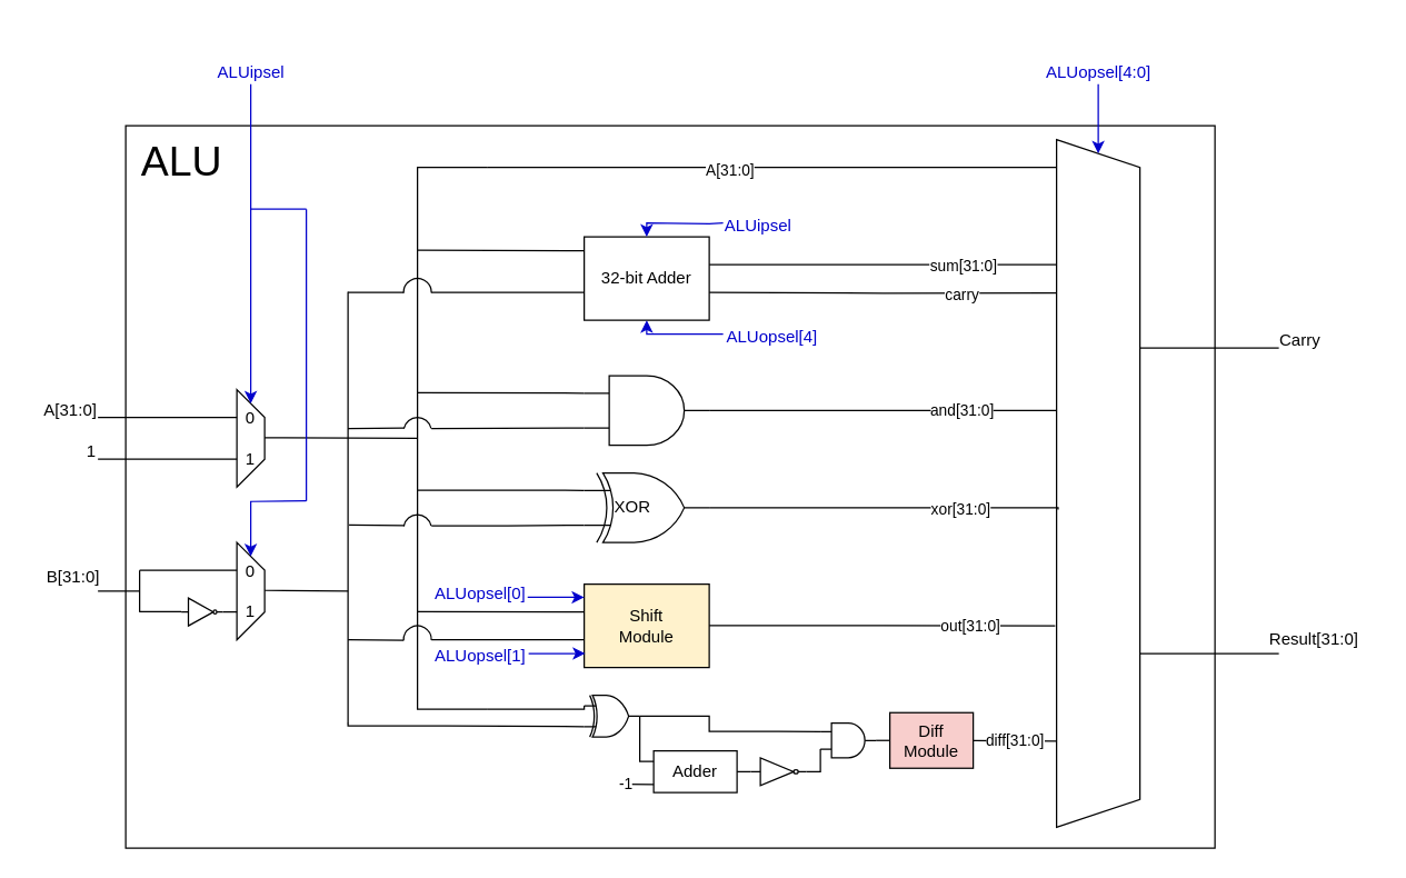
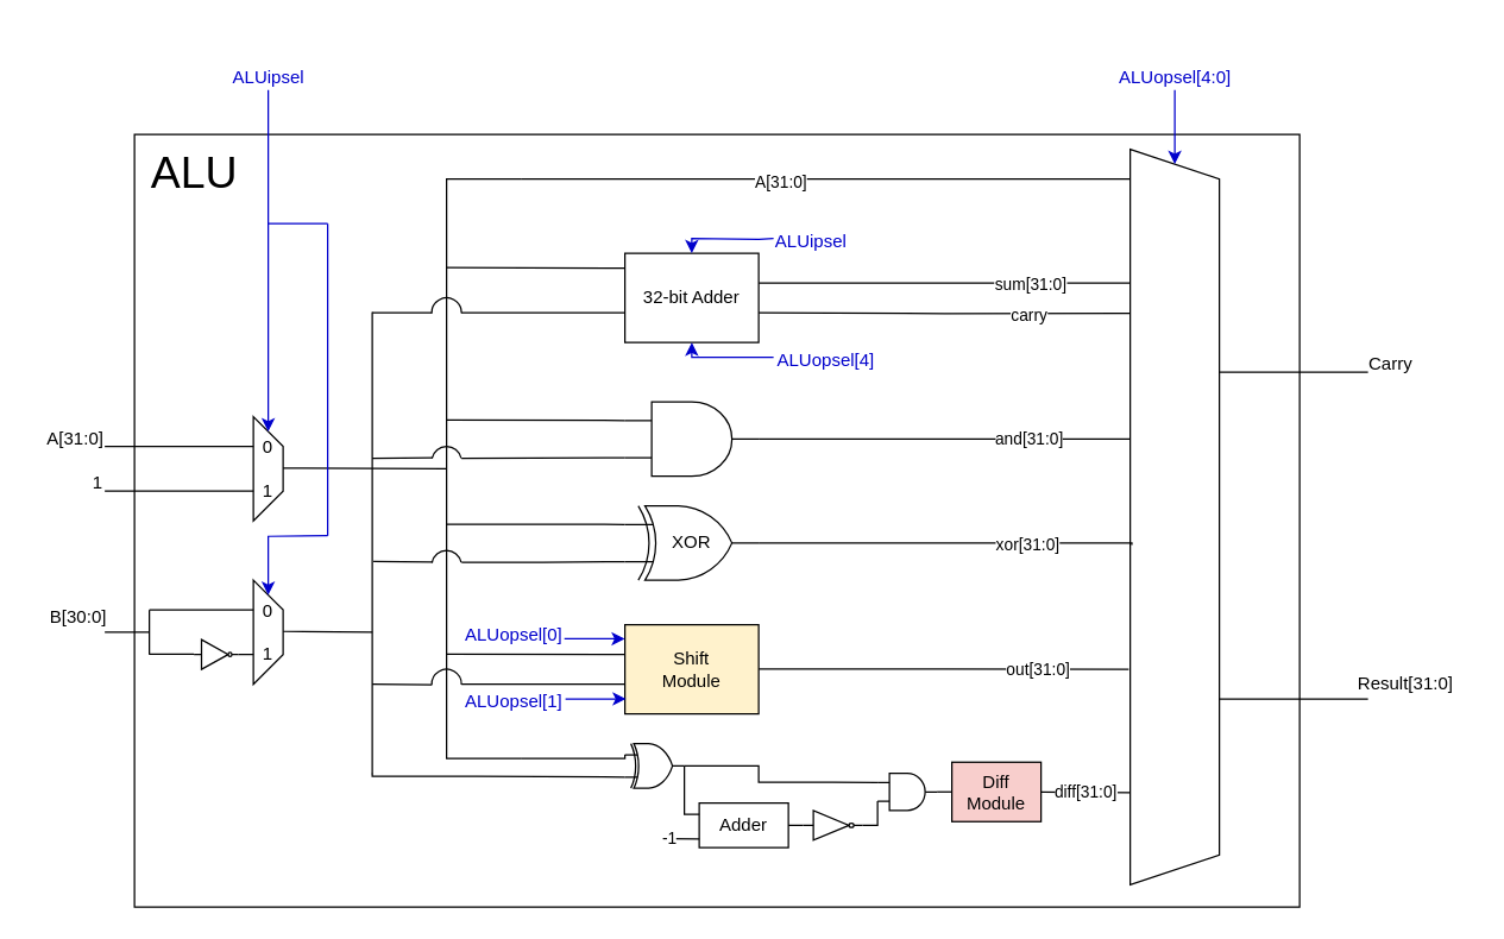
- <mxCell id="54" value="XOR" style="text;html=1;strokeColor=none;fillColor=none;align=center;verticalAlign=middle;whiteSpace=wrap;rounded=0;strokeWidth=1;" vertex="1" parent="1"><mxGeometry x="425" y="350" width="60" height="30" as="geometry" /></mxCell>
+ <mxCell id="54" value="XOR" style="text;html=1;strokeColor=none;fillColor=none;align=center;verticalAlign=middle;whiteSpace=wrap;rounded=0;strokeWidth=1;" vertex="1" parent="1"><mxGeometry x="435" y="350" width="60" height="30" as="geometry" /></mxCell>
- <mxCell id="55" value="B[31:0]" style="text;html=1;align=center;verticalAlign=middle;resizable=0;points=[];autosize=1;strokeColor=none;fillColor=none;" vertex="1" parent="1"><mxGeometry x="22" y="400" width="60" height="30" as="geometry" /></mxCell>
+ <mxCell id="55" value="B[30:0]" style="text;html=1;align=center;verticalAlign=middle;resizable=0;points=[];autosize=1;strokeColor=none;fillColor=none;" vertex="1" parent="1"><mxGeometry x="22" y="400" width="60" height="30" as="geometry" /></mxCell>
